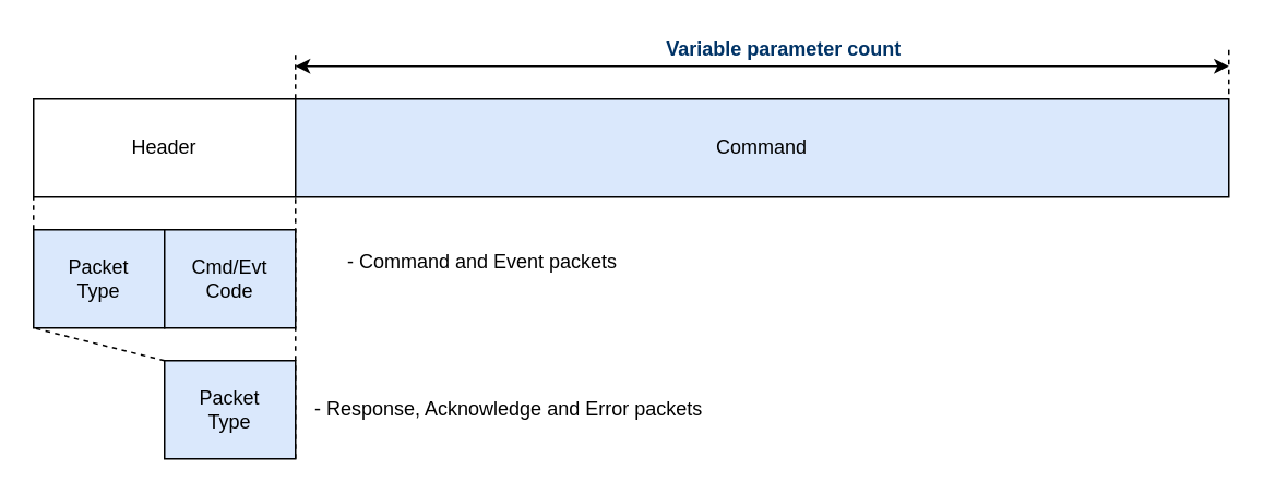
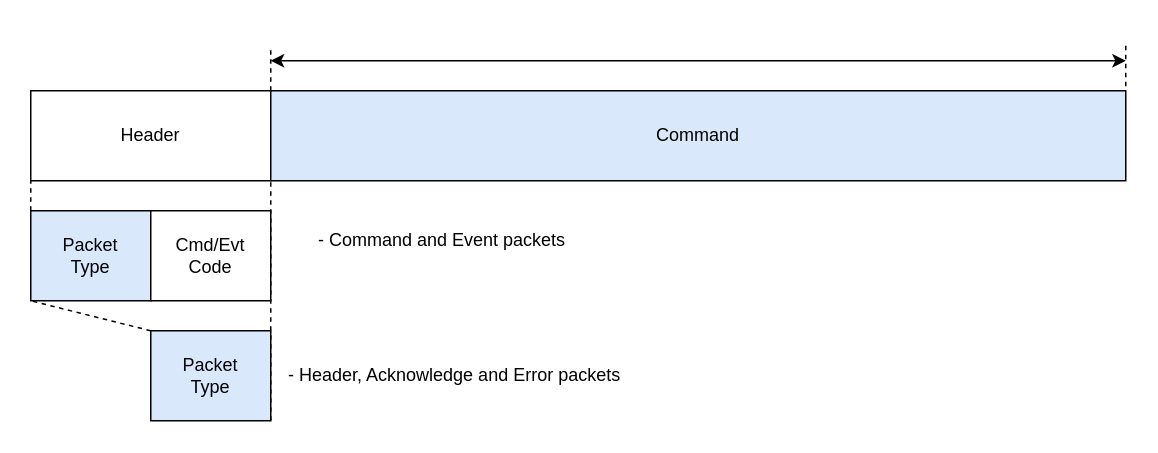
- <mxCell id="5" value="&lt;font color=&quot;#003366&quot;&gt;Variable parameter count&lt;/font&gt;" style="text;html=1;strokeColor=none;fillColor=none;align=center;verticalAlign=middle;whiteSpace=wrap;rounded=0;fontStyle=1" parent="1" vertex="1"><mxGeometry x="394" y="20" width="169" height="20" as="geometry" /></mxCell>
- <mxCell id="9" value="Cmd/Evt&lt;br&gt;Code" style="rounded=0;whiteSpace=wrap;html=1;fillColor=#dae8fc;strokeColor=#000000;" vertex="1" parent="1"><mxGeometry x="100" y="140" width="80" height="60" as="geometry" /></mxCell>
+ <mxCell id="9" value="Cmd/Evt&lt;br&gt;Code" style="rounded=0;whiteSpace=wrap;html=1;fillColor=#ffffff;strokeColor=#000000;" vertex="1" parent="1"><mxGeometry x="100" y="140" width="80" height="60" as="geometry" /></mxCell>
- <mxCell id="15" value="- Response, Acknowledge and Error packets" style="text;html=1;strokeColor=none;fillColor=none;align=left;verticalAlign=middle;whiteSpace=wrap;rounded=0;dashed=1;" vertex="1" parent="1"><mxGeometry x="190" y="220" width="260" height="60" as="geometry" /></mxCell>
+ <mxCell id="15" value="- Header, Acknowledge and Error packets" style="text;html=1;strokeColor=none;fillColor=none;align=left;verticalAlign=middle;whiteSpace=wrap;rounded=0;dashed=1;" vertex="1" parent="1"><mxGeometry x="190" y="220" width="260" height="60" as="geometry" /></mxCell>
